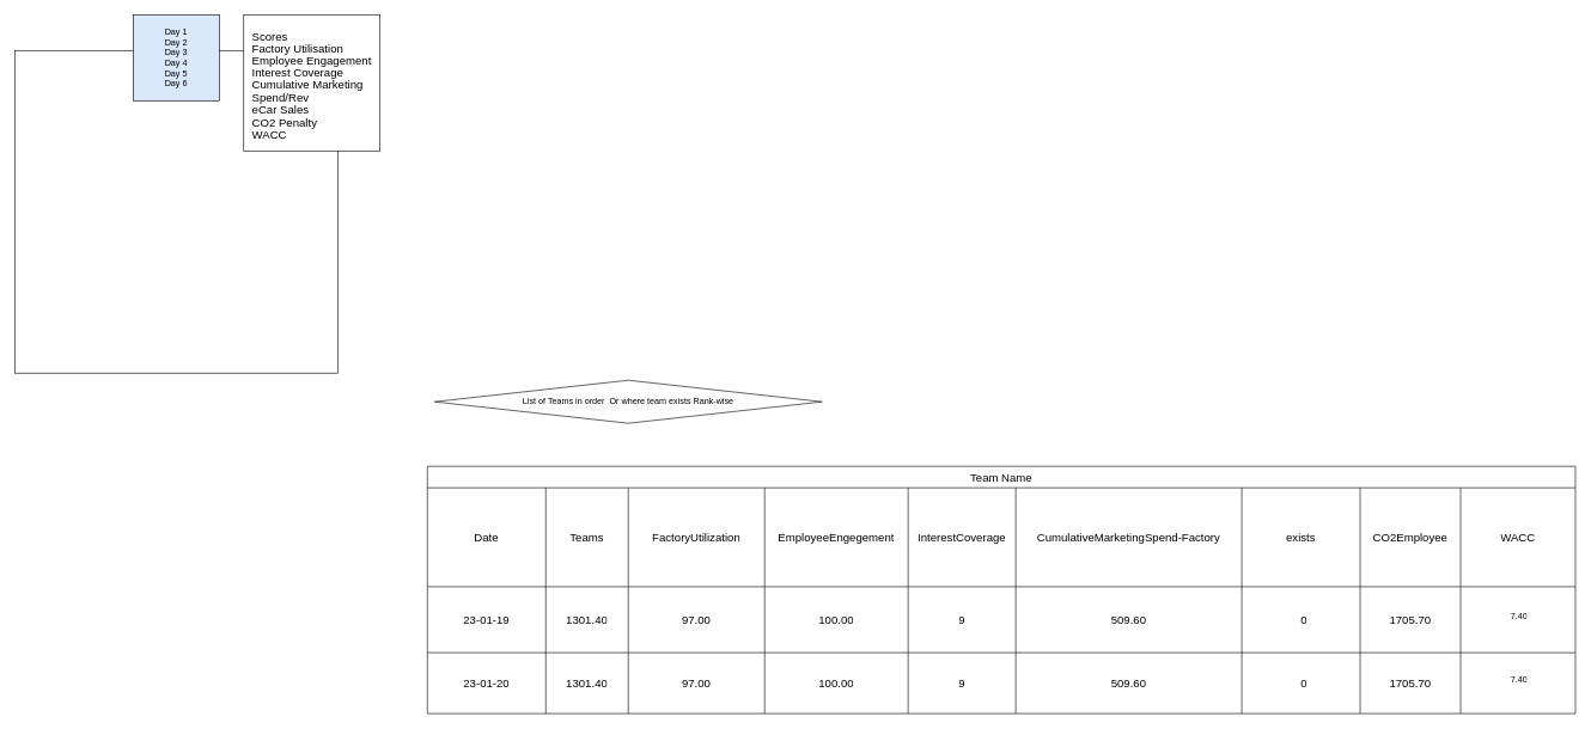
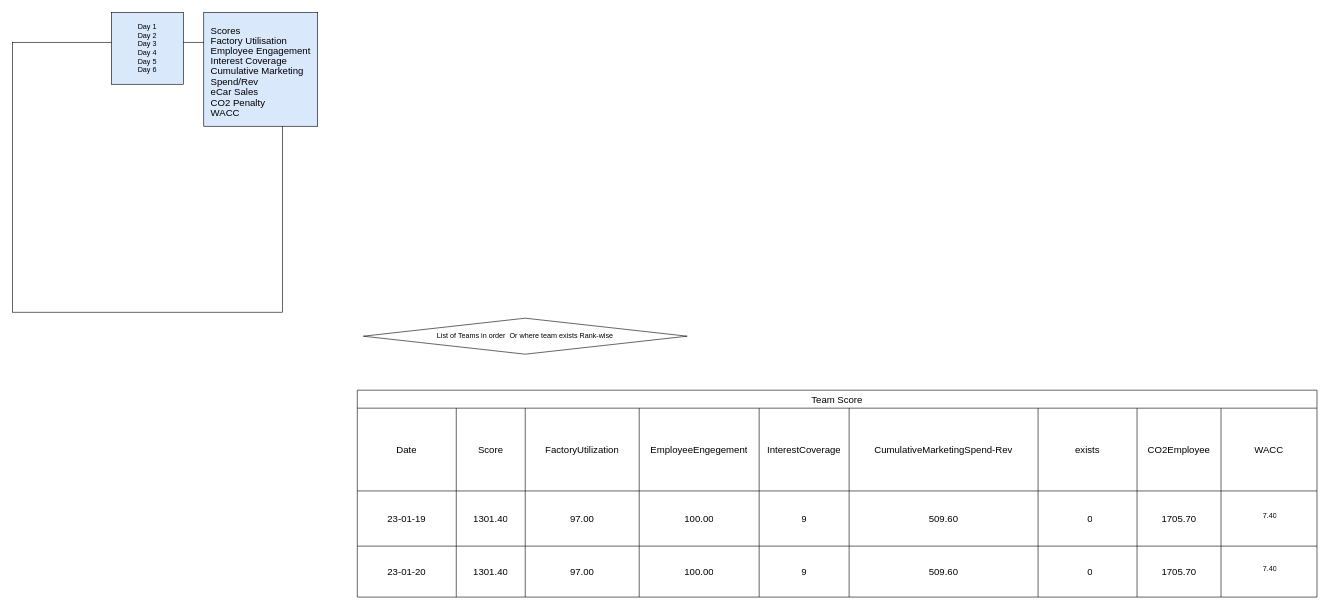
- <mxCell id="4" value="&lt;p style=&quot;line-height: 1.15px; margin-bottom: 0.25cm; background: transparent; font-size: medium; text-align: start;&quot;&gt;Scores&lt;/p&gt;&lt;p style=&quot;line-height: 1.15px; margin-bottom: 0.25cm; background: transparent; font-size: medium; text-align: start;&quot;&gt;Factory Utilisation&lt;/p&gt;&lt;p style=&quot;line-height: 1.15px; margin-bottom: 0.25cm; background: transparent; font-size: medium; text-align: start;&quot;&gt;Employee Engagement&lt;/p&gt;&lt;p style=&quot;line-height: 1.15px; margin-bottom: 0.25cm; background: transparent; font-size: medium; text-align: start;&quot;&gt;Interest Coverage&lt;/p&gt;&lt;p style=&quot;line-height: 1.15px; margin-bottom: 0.25cm; background: transparent; font-size: medium; text-align: start;&quot;&gt;&lt;span style=&quot;background-color: transparent;&quot;&gt;Cumulative Marketing&lt;/span&gt;&lt;/p&gt;&lt;p style=&quot;line-height: 1.15px; margin-bottom: 0.25cm; background: transparent; font-size: medium; text-align: start;&quot;&gt;&lt;span style=&quot;background-color: transparent;&quot;&gt;Spend/Rev&lt;/span&gt;&lt;br&gt;&lt;/p&gt;&lt;p style=&quot;line-height: 1.15px; margin-bottom: 0.25cm; background: transparent; font-size: medium; text-align: start;&quot;&gt;eCar Sales&lt;/p&gt;&lt;p style=&quot;line-height: 1.15px; margin-bottom: 0.25cm; background: transparent; font-size: medium; text-align: start;&quot;&gt;CO2 Penalty&lt;/p&gt;&lt;p style=&quot;line-height: 1.15px; margin-bottom: 0.25cm; background: transparent; font-size: medium; text-align: start;&quot;&gt;WACC&lt;/p&gt;" style="whiteSpace=wrap;html=1;aspect=fixed;" parent="1" vertex="1"><mxGeometry x="339" y="20" width="190" height="190" as="geometry" /></mxCell>
+ <mxCell id="4" value="&lt;p style=&quot;line-height: 1.15px; margin-bottom: 0.25cm; background: transparent; font-size: medium; text-align: start;&quot;&gt;Scores&lt;/p&gt;&lt;p style=&quot;line-height: 1.15px; margin-bottom: 0.25cm; background: transparent; font-size: medium; text-align: start;&quot;&gt;Factory Utilisation&lt;/p&gt;&lt;p style=&quot;line-height: 1.15px; margin-bottom: 0.25cm; background: transparent; font-size: medium; text-align: start;&quot;&gt;Employee Engagement&lt;/p&gt;&lt;p style=&quot;line-height: 1.15px; margin-bottom: 0.25cm; background: transparent; font-size: medium; text-align: start;&quot;&gt;Interest Coverage&lt;/p&gt;&lt;p style=&quot;line-height: 1.15px; margin-bottom: 0.25cm; background: transparent; font-size: medium; text-align: start;&quot;&gt;&lt;span style=&quot;background-color: transparent;&quot;&gt;Cumulative Marketing&lt;/span&gt;&lt;/p&gt;&lt;p style=&quot;line-height: 1.15px; margin-bottom: 0.25cm; background: transparent; font-size: medium; text-align: start;&quot;&gt;&lt;span style=&quot;background-color: transparent;&quot;&gt;Spend/Rev&lt;/span&gt;&lt;br&gt;&lt;/p&gt;&lt;p style=&quot;line-height: 1.15px; margin-bottom: 0.25cm; background: transparent; font-size: medium; text-align: start;&quot;&gt;eCar Sales&lt;/p&gt;&lt;p style=&quot;line-height: 1.15px; margin-bottom: 0.25cm; background: transparent; font-size: medium; text-align: start;&quot;&gt;CO2 Penalty&lt;/p&gt;&lt;p style=&quot;line-height: 1.15px; margin-bottom: 0.25cm; background: transparent; font-size: medium; text-align: start;&quot;&gt;WACC&lt;/p&gt;" style="whiteSpace=wrap;html=1;aspect=fixed;fillColor=#dae8fc;" parent="1" vertex="1"><mxGeometry x="339" y="20" width="190" height="190" as="geometry" /></mxCell>
- <mxCell id="5" value="Team Name" style="shape=table;startSize=30;container=1;collapsible=0;childLayout=tableLayout;strokeColor=default;fontSize=16;movable=1;resizable=1;rotatable=1;deletable=1;editable=1;locked=0;connectable=1;" parent="1" vertex="1"><mxGeometry x="595" y="650" width="1600" height="345" as="geometry" /></mxCell>
+ <mxCell id="5" value="Team Score" style="shape=table;startSize=30;container=1;collapsible=0;childLayout=tableLayout;strokeColor=default;fontSize=16;movable=1;resizable=1;rotatable=1;deletable=1;editable=1;locked=0;connectable=1;" parent="1" vertex="1"><mxGeometry x="595" y="650" width="1600" height="345" as="geometry" /></mxCell>
- <mxCell id="8" value="Teams" style="shape=partialRectangle;html=1;whiteSpace=wrap;connectable=0;strokeColor=inherit;overflow=hidden;fillColor=none;top=0;left=0;bottom=0;right=0;pointerEvents=1;fontSize=16;" vertex="1" parent="6"><mxGeometry x="165" width="115" height="138" as="geometry"><mxRectangle width="115" height="138" as="alternateBounds" /></mxGeometry></mxCell>
+ <mxCell id="8" value="Score" style="shape=partialRectangle;html=1;whiteSpace=wrap;connectable=0;strokeColor=inherit;overflow=hidden;fillColor=none;top=0;left=0;bottom=0;right=0;pointerEvents=1;fontSize=16;" vertex="1" parent="6"><mxGeometry x="165" width="115" height="138" as="geometry"><mxRectangle width="115" height="138" as="alternateBounds" /></mxGeometry></mxCell>
- <mxCell id="12" value="CumulativeMarketingSpend-Factory" style="shape=partialRectangle;html=1;whiteSpace=wrap;connectable=0;strokeColor=inherit;overflow=hidden;fillColor=none;top=0;left=0;bottom=0;right=0;pointerEvents=1;fontSize=16;" vertex="1" parent="6"><mxGeometry x="820" width="315" height="138" as="geometry"><mxRectangle width="315" height="138" as="alternateBounds" /></mxGeometry></mxCell>
+ <mxCell id="12" value="CumulativeMarketingSpend-Rev" style="shape=partialRectangle;html=1;whiteSpace=wrap;connectable=0;strokeColor=inherit;overflow=hidden;fillColor=none;top=0;left=0;bottom=0;right=0;pointerEvents=1;fontSize=16;" vertex="1" parent="6"><mxGeometry x="820" width="315" height="138" as="geometry"><mxRectangle width="315" height="138" as="alternateBounds" /></mxGeometry></mxCell>
